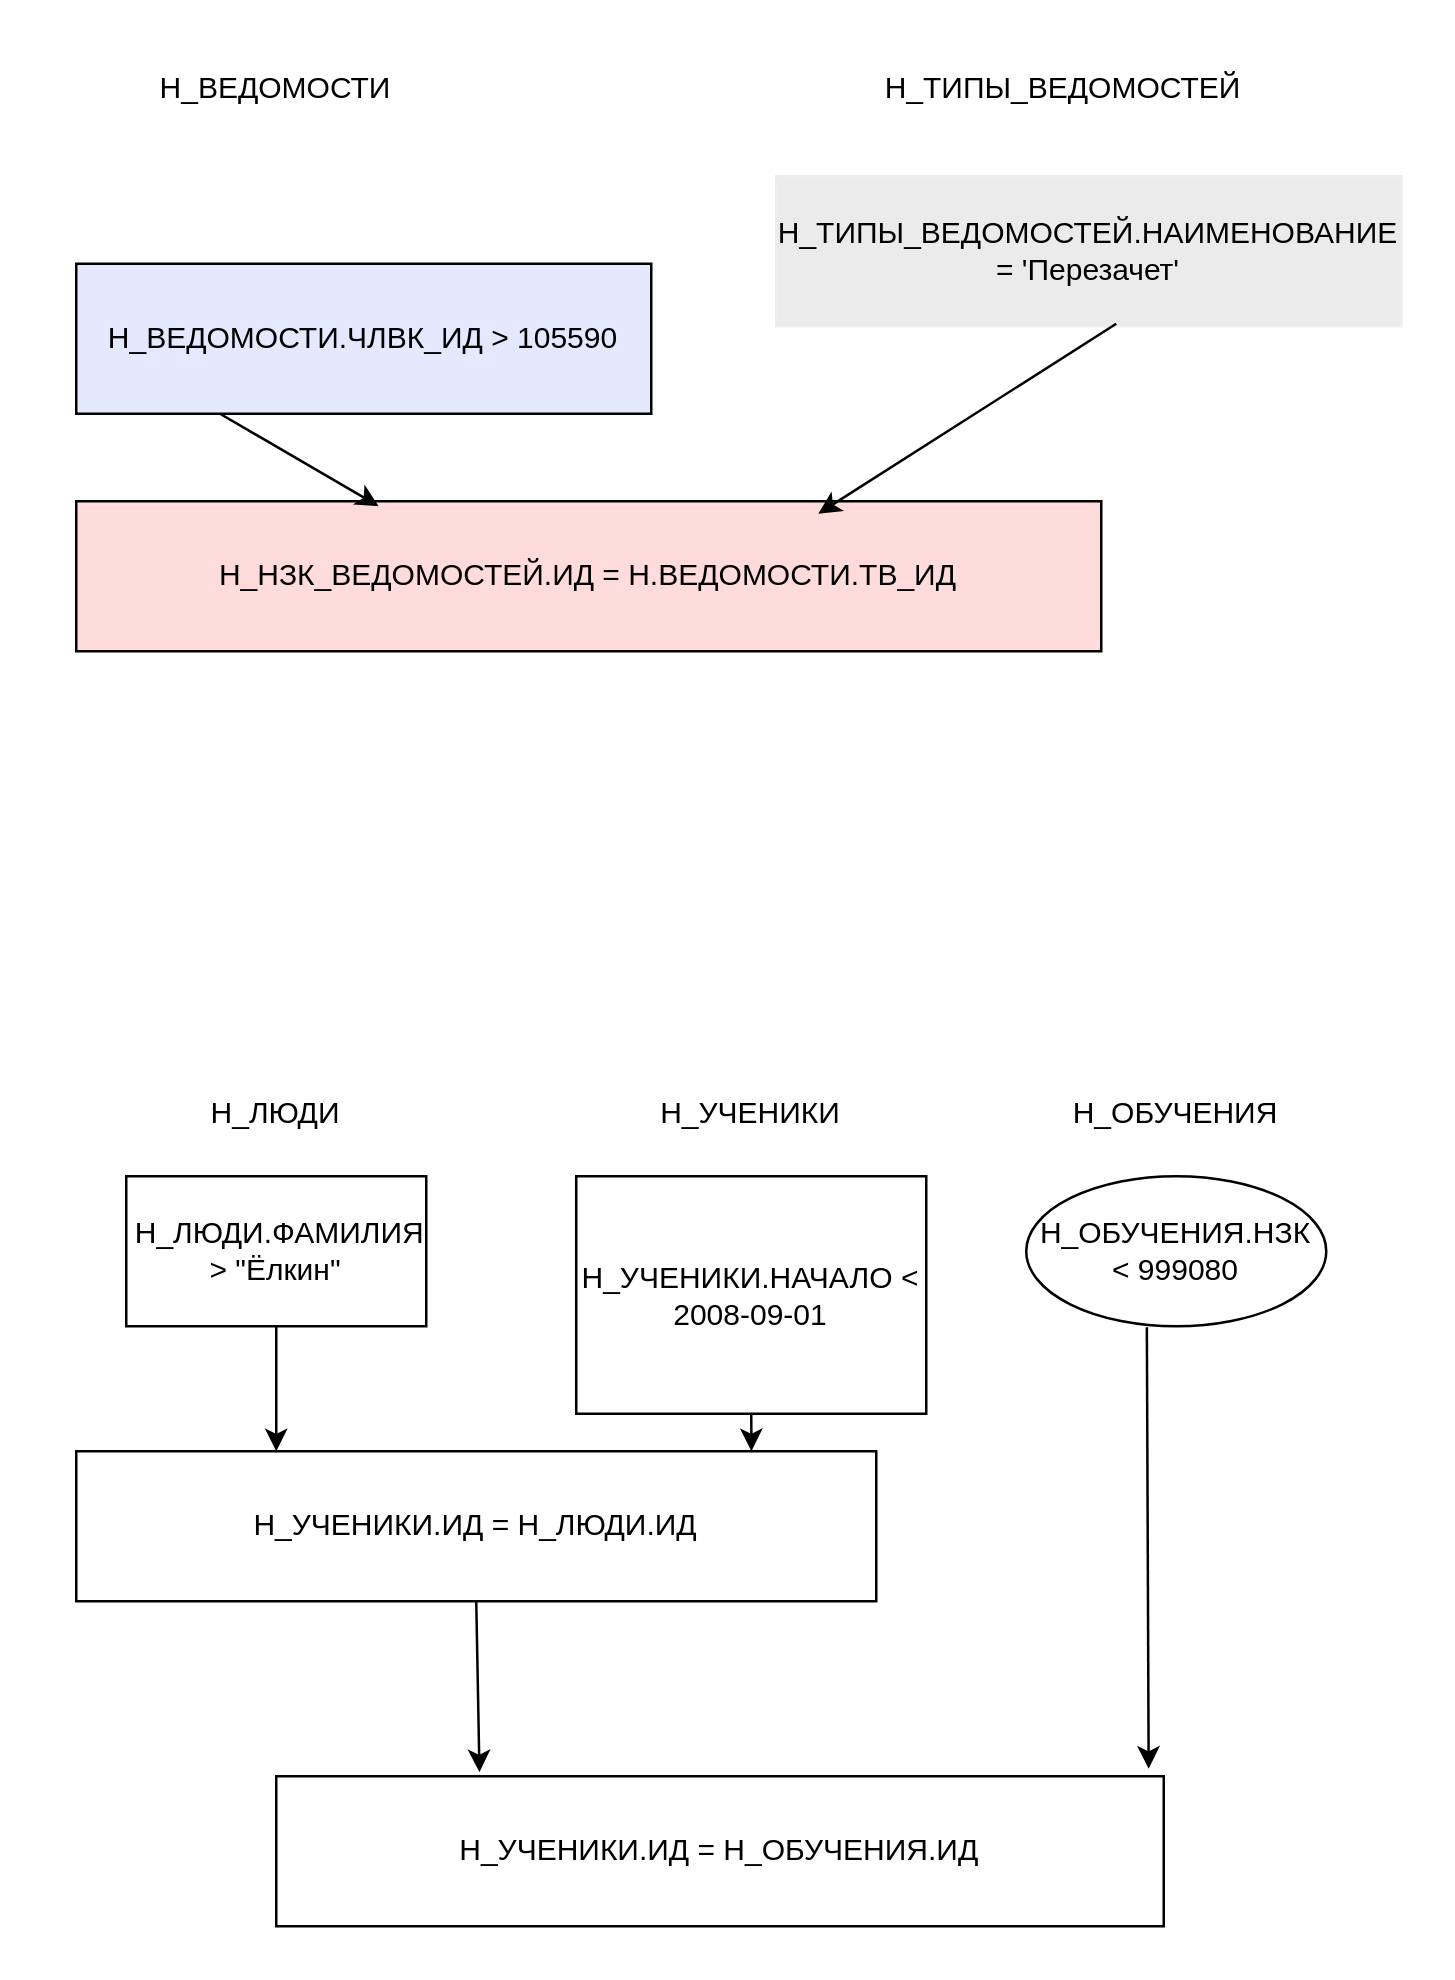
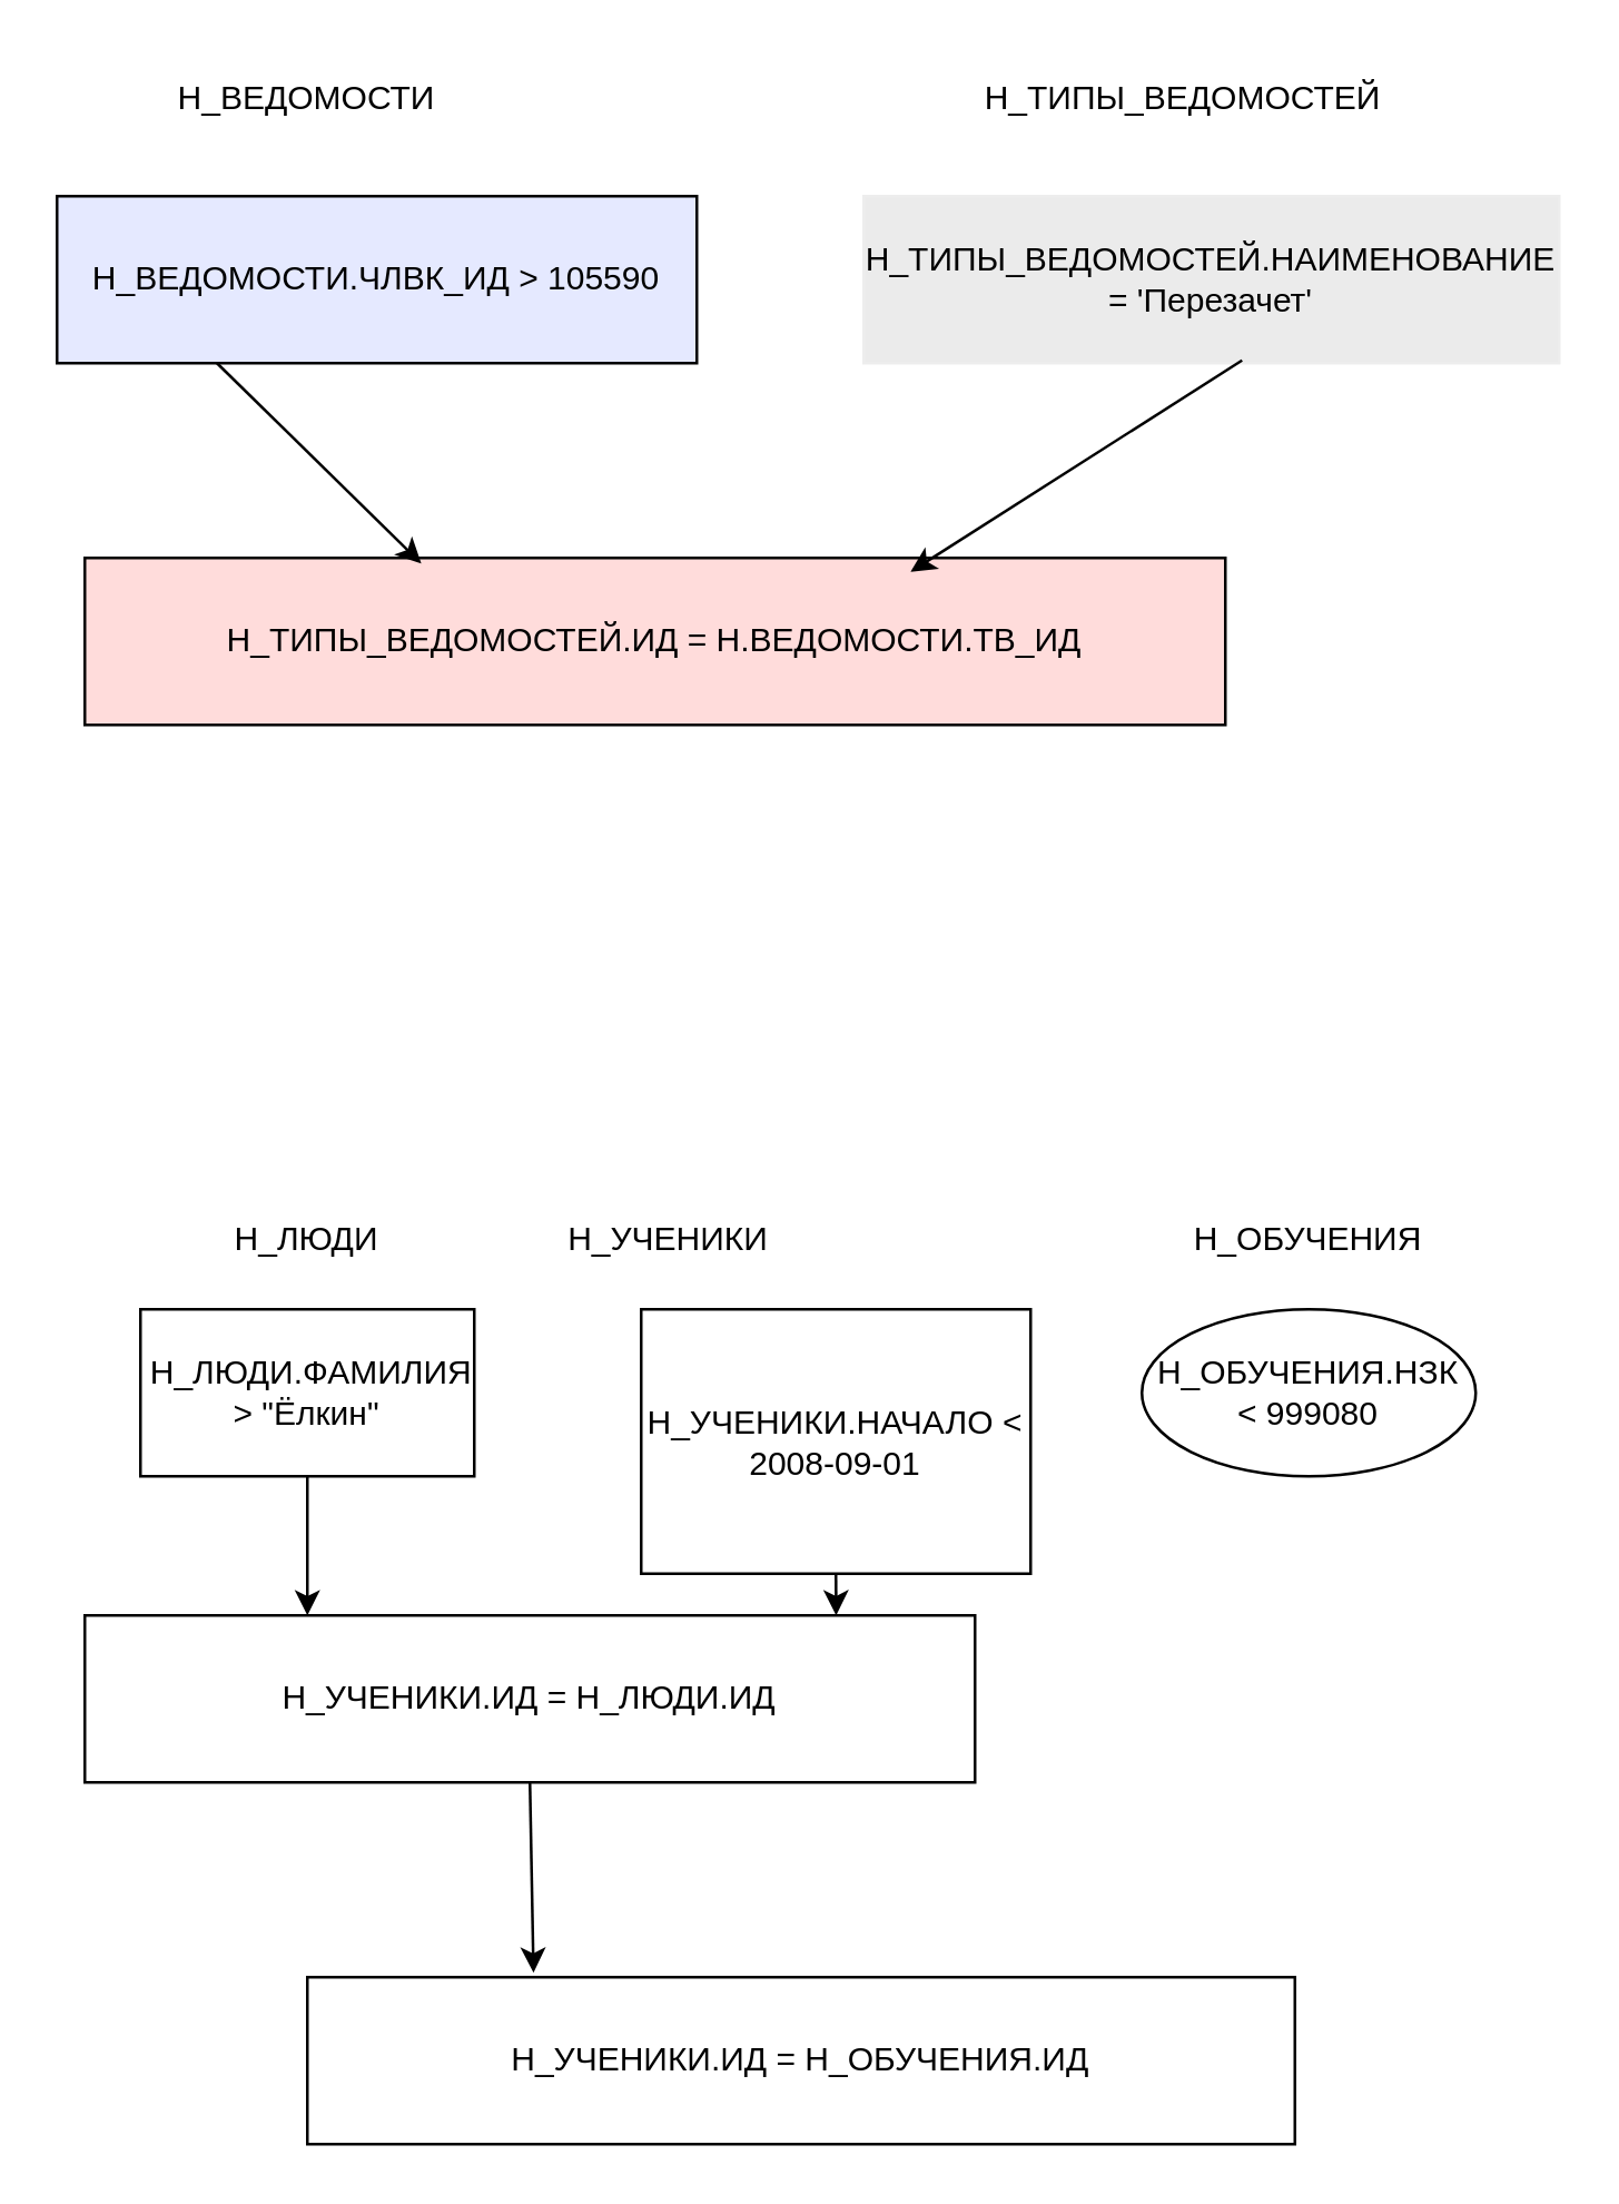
- <mxCell id="2" value="Н_ВЕДОМОСТИ.ЧЛВК_ИД &amp;gt; 105590" style="rounded=0;whiteSpace=wrap;html=1;fillColor=#E5E9FF;" vertex="1" parent="1"><mxGeometry x="30" y="105" width="230" height="60" as="geometry" /></mxCell>
+ <mxCell id="2" value="Н_ВЕДОМОСТИ.ЧЛВК_ИД &amp;gt; 105590" style="rounded=0;whiteSpace=wrap;html=1;fillColor=#E5E9FF;" vertex="1" parent="1"><mxGeometry x="20" y="70" width="230" height="60" as="geometry" /></mxCell>
- <mxCell id="6" value="Н_НЗК_ВЕДОМОСТЕЙ.ИД = Н.ВЕДОМОСТИ.ТВ_ИД" style="rounded=0;whiteSpace=wrap;html=1;fillColor=#FFDCDB;" vertex="1" parent="1"><mxGeometry x="30" y="200" width="410" height="60" as="geometry" /></mxCell>
+ <mxCell id="6" value="Н_ТИПЫ_ВЕДОМОСТЕЙ.ИД = Н.ВЕДОМОСТИ.ТВ_ИД" style="rounded=0;whiteSpace=wrap;html=1;fillColor=#FFDCDB;" vertex="1" parent="1"><mxGeometry x="30" y="200" width="410" height="60" as="geometry" /></mxCell>
- <mxCell id="14" value="Н_УЧЕНИКИ" style="text;html=1;align=center;verticalAlign=middle;whiteSpace=wrap;rounded=0;" vertex="1" parent="1"><mxGeometry x="270" y="430" width="60" height="30" as="geometry" /></mxCell>
+ <mxCell id="14" value="Н_УЧЕНИКИ" style="text;html=1;align=center;verticalAlign=middle;whiteSpace=wrap;rounded=0;" vertex="1" parent="1"><mxGeometry x="210" y="430" width="60" height="30" as="geometry" /></mxCell>
- <mxCell id="20" value="" style="endArrow=classic;html=1;exitX=0.402;exitY=1.007;exitDx=0;exitDy=0;exitPerimeter=0;entryX=0.983;entryY=-0.05;entryDx=0;entryDy=0;entryPerimeter=0;" edge="1" parent="1" source="11" target="18"><mxGeometry width="50" height="50" relative="1" as="geometry"><mxPoint x="460" y="610" as="sourcePoint" /><mxPoint x="510" y="560" as="targetPoint" /></mxGeometry></mxCell>
